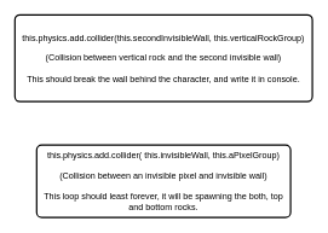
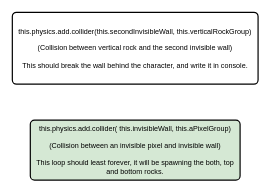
- <mxCell id="3" value="&lt;div&gt;this.physics.add.collider(&amp;nbsp;&lt;span&gt;this.invisibleWall,&amp;nbsp;&lt;/span&gt;&lt;span&gt;this.aPixelGroup)&lt;/span&gt;&lt;/div&gt;&lt;div&gt;&lt;span&gt;&lt;br&gt;&lt;/span&gt;&lt;/div&gt;&lt;div&gt;&lt;span&gt;(Collision between an invisible pixel and invisible wall)&lt;/span&gt;&lt;/div&gt;&lt;div&gt;&lt;span&gt;&lt;br&gt;&lt;/span&gt;&lt;/div&gt;&lt;div&gt;&lt;span&gt;This loop should least forever, it will be spawning the both, top and bottom rocks.&lt;/span&gt;&lt;/div&gt;" style="rounded=1;whiteSpace=wrap;html=1;absoluteArcSize=1;arcSize=14;strokeWidth=2;" vertex="1" parent="1"><mxGeometry x="50" y="200" width="350" height="100" as="geometry" /></mxCell>
+ <mxCell id="3" value="&lt;div&gt;this.physics.add.collider(&amp;nbsp;&lt;span&gt;this.invisibleWall,&amp;nbsp;&lt;/span&gt;&lt;span&gt;this.aPixelGroup)&lt;/span&gt;&lt;/div&gt;&lt;div&gt;&lt;span&gt;&lt;br&gt;&lt;/span&gt;&lt;/div&gt;&lt;div&gt;&lt;span&gt;(Collision between an invisible pixel and invisible wall)&lt;/span&gt;&lt;/div&gt;&lt;div&gt;&lt;span&gt;&lt;br&gt;&lt;/span&gt;&lt;/div&gt;&lt;div&gt;&lt;span&gt;This loop should least forever, it will be spawning the both, top and bottom rocks.&lt;/span&gt;&lt;/div&gt;" style="rounded=1;whiteSpace=wrap;html=1;absoluteArcSize=1;arcSize=14;strokeWidth=2;fillColor=#d5e8d4;" vertex="1" parent="1"><mxGeometry x="50" y="200" width="350" height="100" as="geometry" /></mxCell>
